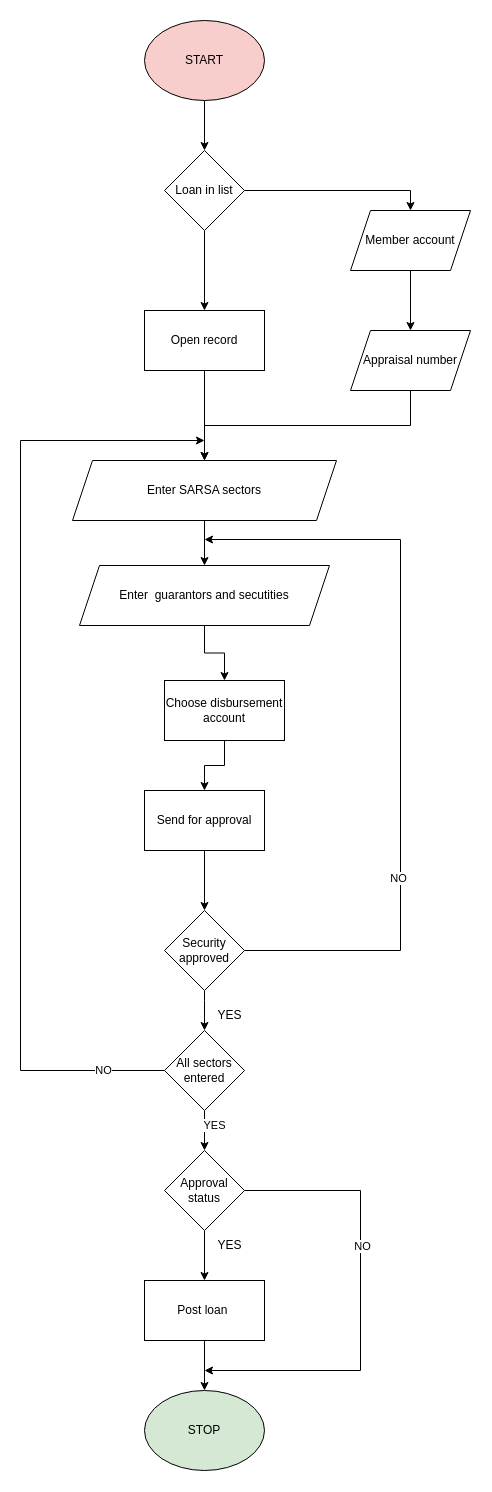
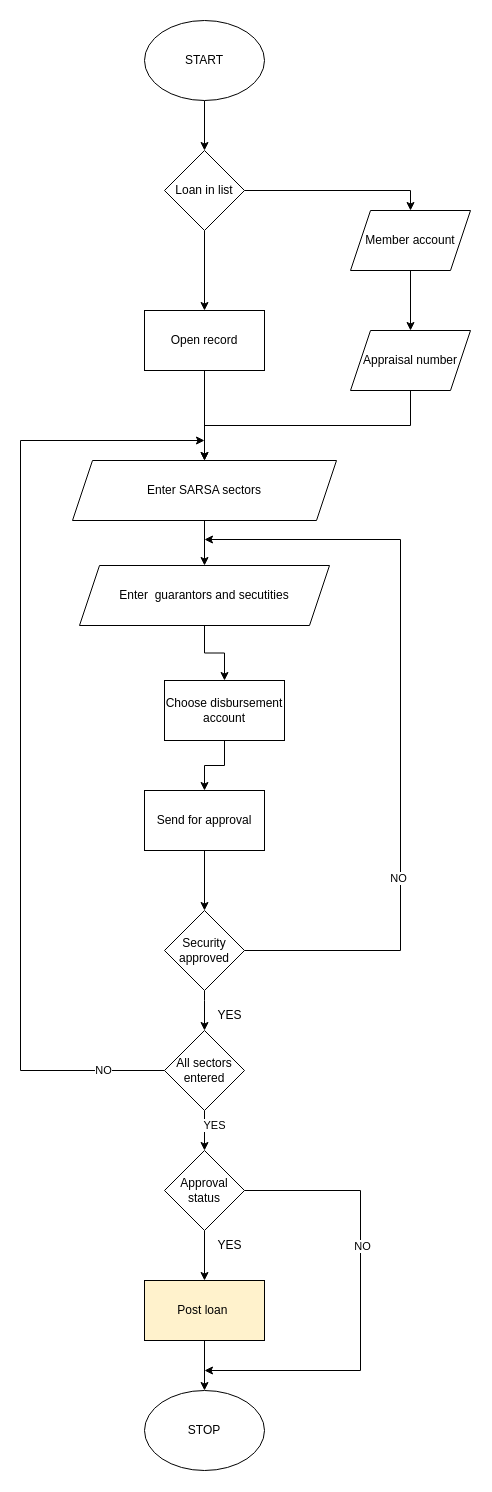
- <mxCell id="3" value="START" style="ellipse;whiteSpace=wrap;html=1;fillColor=#f8cecc;" vertex="1" parent="1"><mxGeometry x="144" y="20" width="120" height="80" as="geometry" /></mxCell>
+ <mxCell id="3" value="START" style="ellipse;whiteSpace=wrap;html=1;" vertex="1" parent="1"><mxGeometry x="144" y="20" width="120" height="80" as="geometry" /></mxCell>
- <mxCell id="26" value="Post loan&amp;nbsp;" style="rounded=0;whiteSpace=wrap;html=1;" vertex="1" parent="1"><mxGeometry x="144" y="1280" width="120" height="60" as="geometry" /></mxCell>
+ <mxCell id="26" value="Post loan&amp;nbsp;" style="rounded=0;whiteSpace=wrap;html=1;fillColor=#fff2cc;" vertex="1" parent="1"><mxGeometry x="144" y="1280" width="120" height="60" as="geometry" /></mxCell>
- <mxCell id="27" value="STOP" style="ellipse;whiteSpace=wrap;html=1;fillColor=#d5e8d4;" vertex="1" parent="1"><mxGeometry x="144" y="1390" width="120" height="80" as="geometry" /></mxCell>
+ <mxCell id="27" value="STOP" style="ellipse;whiteSpace=wrap;html=1;" vertex="1" parent="1"><mxGeometry x="144" y="1390" width="120" height="80" as="geometry" /></mxCell>
